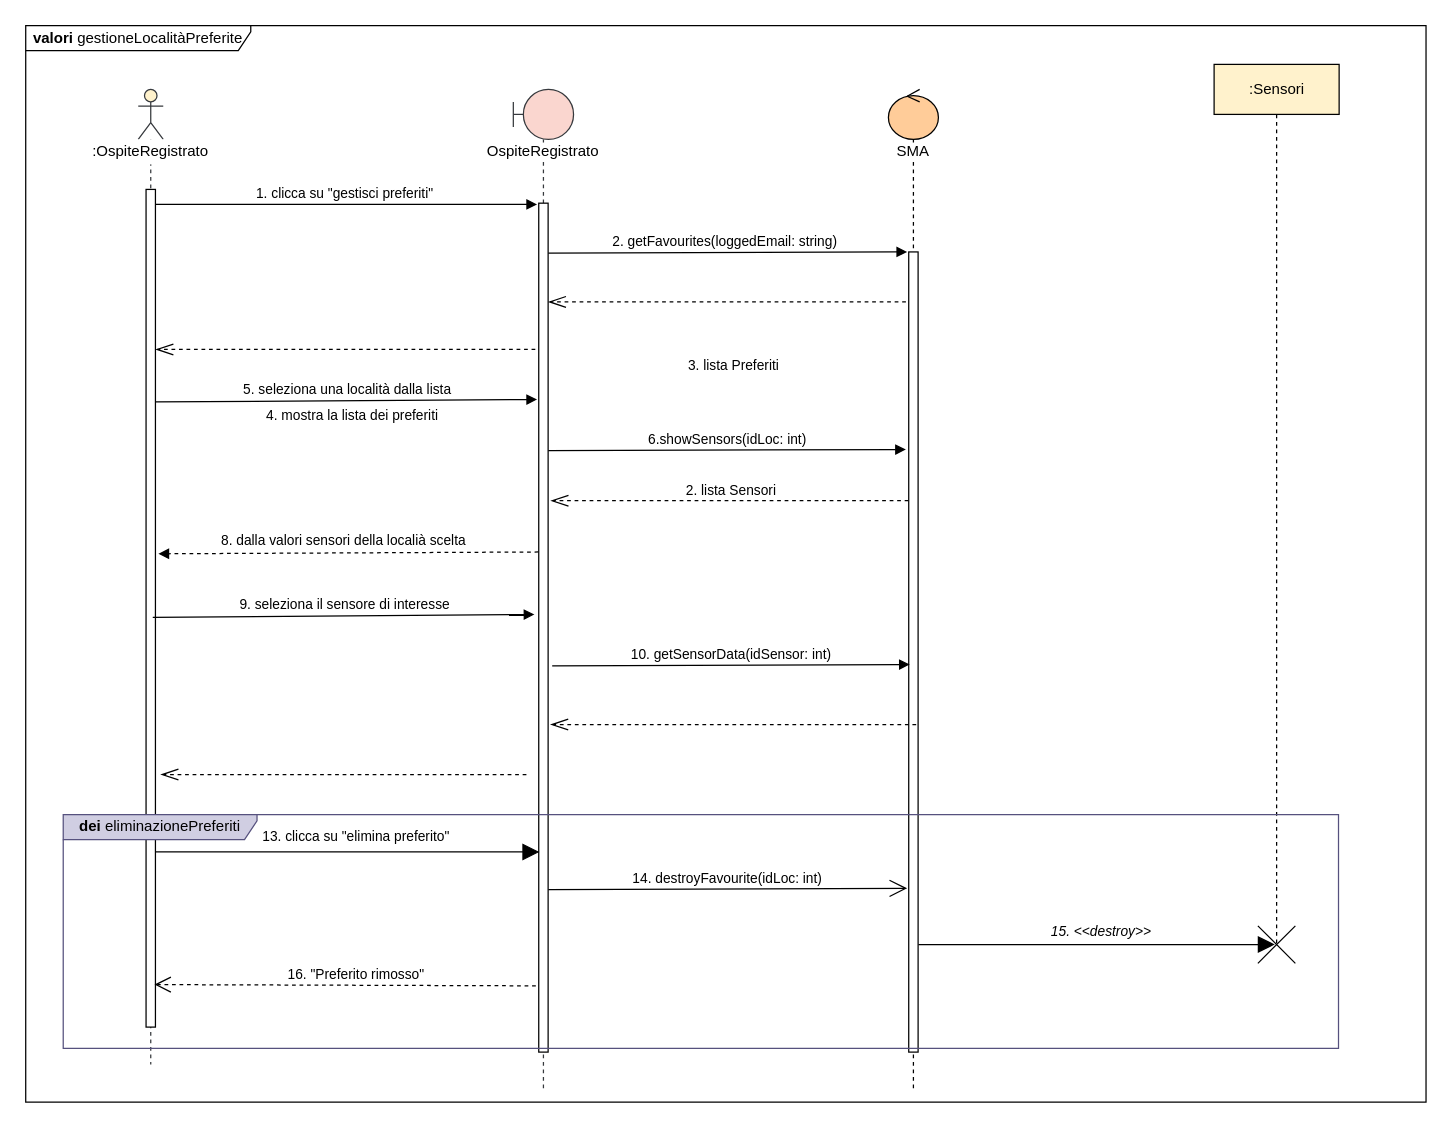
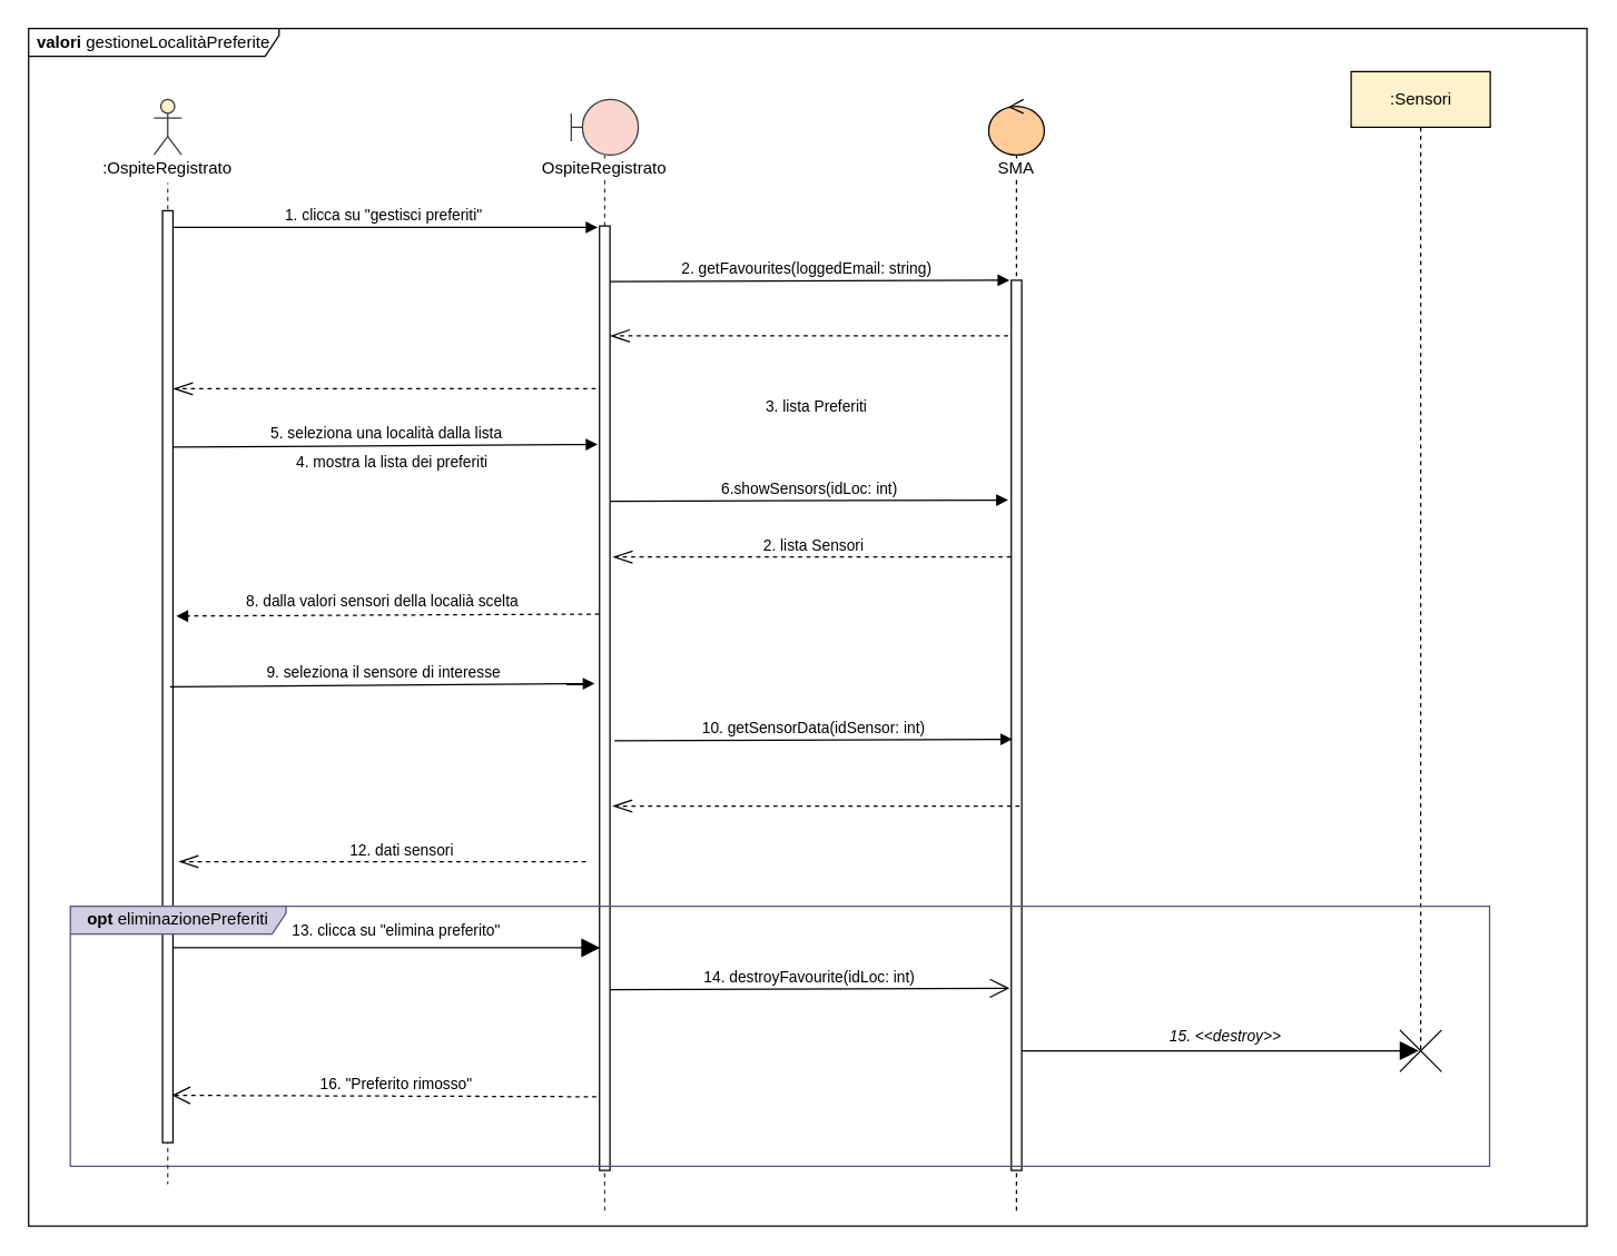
+ <mxCell id="36" value="&lt;font style=&quot;font-size: 11px&quot;&gt;12. dati sensori&lt;/font&gt;" style="text;html=1;align=center;verticalAlign=middle;resizable=0;points=[];autosize=1;" parent="1" vertex="1"><mxGeometry x="243.25" y="601" width="90" height="20" as="geometry" /></mxCell>
- <mxCell id="37" value="&lt;b&gt;dei &lt;/b&gt;eliminazionePreferiti" style="shape=umlFrame;whiteSpace=wrap;html=1;width=155;height=20;fillColor=#d0cee2;strokeColor=#56517e;" parent="1" vertex="1"><mxGeometry x="50" y="651" width="1020" height="187" as="geometry" /></mxCell>
+ <mxCell id="37" value="&lt;b&gt;opt &lt;/b&gt;eliminazionePreferiti" style="shape=umlFrame;whiteSpace=wrap;html=1;width=155;height=20;fillColor=#d0cee2;strokeColor=#56517e;" parent="1" vertex="1"><mxGeometry x="50" y="651" width="1020" height="187" as="geometry" /></mxCell>
